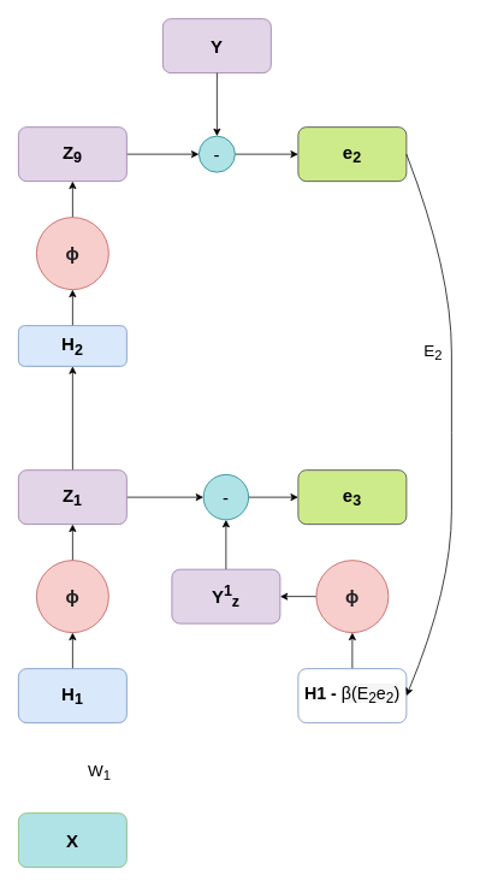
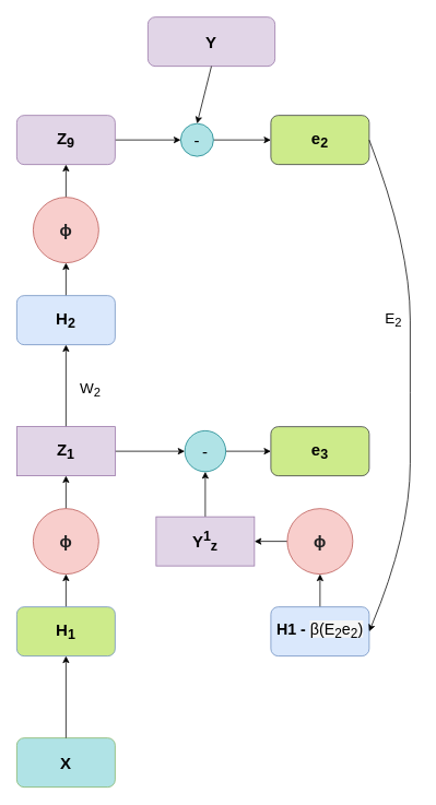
- <mxCell id="28" value="&lt;b&gt;&lt;font style=&quot;font-size: 20px;&quot;&gt;Y&lt;/font&gt;&lt;/b&gt;" style="rounded=1;whiteSpace=wrap;html=1;fillColor=#e1d5e7;strokeColor=#9673a6;" vertex="1" parent="1"><mxGeometry x="180" y="20" width="120" height="60" as="geometry" /></mxCell>
+ <mxCell id="28" value="&lt;b&gt;&lt;font style=&quot;font-size: 20px;&quot;&gt;Y&lt;/font&gt;&lt;/b&gt;" style="rounded=1;whiteSpace=wrap;html=1;fillColor=#e1d5e7;strokeColor=#9673a6;" vertex="1" parent="1"><mxGeometry x="180" y="20" width="155" height="60" as="geometry" /></mxCell>
- <mxCell id="12" value="&lt;b&gt;&lt;font style=&quot;font-size: 20px;&quot;&gt;H&lt;sub&gt;2&lt;/sub&gt;&lt;/font&gt;&lt;/b&gt;" style="rounded=1;whiteSpace=wrap;html=1;fillColor=#dae8fc;strokeColor=#6c8ebf;" vertex="1" parent="1"><mxGeometry x="20" y="360" width="120" height="45" as="geometry" /></mxCell>
+ <mxCell id="12" value="&lt;b&gt;&lt;font style=&quot;font-size: 20px;&quot;&gt;H&lt;sub&gt;2&lt;/sub&gt;&lt;/font&gt;&lt;/b&gt;" style="rounded=1;whiteSpace=wrap;html=1;fillColor=#dae8fc;strokeColor=#6c8ebf;" vertex="1" parent="1"><mxGeometry x="20" y="360" width="120" height="60" as="geometry" /></mxCell>
+ <mxCell id="18" value="&lt;font style=&quot;font-size: 18px;&quot;&gt;W&lt;sub&gt;2&lt;/sub&gt;&lt;/font&gt;" style="text;html=1;align=center;verticalAlign=middle;whiteSpace=wrap;rounded=0;" vertex="1" parent="1"><mxGeometry x="80" y="460" width="60" height="30" as="geometry" /></mxCell>
- <mxCell id="10" value="&lt;b&gt;&lt;font style=&quot;font-size: 20px;&quot;&gt;Z&lt;sub&gt;1&lt;/sub&gt;&lt;/font&gt;&lt;/b&gt;" style="rounded=1;whiteSpace=wrap;html=1;fillColor=#e1d5e7;strokeColor=#9673a6;" vertex="1" parent="1"><mxGeometry x="20" y="520" width="120" height="60" as="geometry" /></mxCell>
+ <mxCell id="10" value="&lt;b&gt;&lt;font style=&quot;font-size: 20px;&quot;&gt;Z&lt;sub&gt;1&lt;/sub&gt;&lt;/font&gt;&lt;/b&gt;" style="whiteSpace=wrap;html=1;fillColor=#e1d5e7;strokeColor=#9673a6;rounded=0;" vertex="1" parent="1"><mxGeometry x="20" y="520" width="120" height="60" as="geometry" /></mxCell>
- <mxCell id="31" value="&lt;span style=&quot;font-size: 20px;&quot;&gt;&lt;b&gt;Y&lt;sup&gt;1&lt;/sup&gt;&lt;sub&gt;z&lt;/sub&gt;&lt;/b&gt;&lt;/span&gt;" style="rounded=1;whiteSpace=wrap;html=1;fillColor=#e1d5e7;strokeColor=#9673a6;" vertex="1" parent="1"><mxGeometry x="190" y="630" width="120" height="60" as="geometry" /></mxCell>
+ <mxCell id="31" value="&lt;span style=&quot;font-size: 20px;&quot;&gt;&lt;b&gt;Y&lt;sup&gt;1&lt;/sup&gt;&lt;sub&gt;z&lt;/sub&gt;&lt;/b&gt;&lt;/span&gt;" style="whiteSpace=wrap;html=1;fillColor=#e1d5e7;strokeColor=#9673a6;rounded=0;" vertex="1" parent="1"><mxGeometry x="190" y="630" width="120" height="60" as="geometry" /></mxCell>
- <mxCell id="5" value="&lt;b&gt;&lt;font style=&quot;font-size: 20px;&quot;&gt;H&lt;sub&gt;1&lt;/sub&gt;&lt;/font&gt;&lt;/b&gt;" style="rounded=1;whiteSpace=wrap;html=1;fillColor=#dae8fc;strokeColor=#6c8ebf;" vertex="1" parent="1"><mxGeometry x="20" y="740" width="120" height="60" as="geometry" /></mxCell>
+ <mxCell id="5" value="&lt;b&gt;&lt;font style=&quot;font-size: 20px;&quot;&gt;H&lt;sub&gt;1&lt;/sub&gt;&lt;/font&gt;&lt;/b&gt;" style="rounded=1;whiteSpace=wrap;html=1;fillColor=#cdeb8b;strokeColor=#6c8ebf;" vertex="1" parent="1"><mxGeometry x="20" y="740" width="120" height="60" as="geometry" /></mxCell>
- <mxCell id="21" value="&lt;font style=&quot;font-size: 19px;&quot;&gt;&lt;b&gt;H1 -&amp;nbsp;&lt;/b&gt;&lt;span style=&quot;white-space: pre-wrap; font-family: Arial, Arial_EmbeddedFont, Arial_MSFontService, sans-serif; text-align: left; background-color: rgb(245, 245, 245);&quot;&gt;β(E&lt;sub&gt;2&lt;/sub&gt;e&lt;sub&gt;2&lt;/sub&gt;)&lt;/span&gt;&lt;/font&gt;" style="rounded=1;whiteSpace=wrap;html=1;fillColor=#ffffff;strokeColor=#6c8ebf;" vertex="1" parent="1"><mxGeometry x="330" y="740" width="120" height="60" as="geometry" /></mxCell>
+ <mxCell id="21" value="&lt;font style=&quot;font-size: 19px;&quot;&gt;&lt;b&gt;H1 -&amp;nbsp;&lt;/b&gt;&lt;span style=&quot;white-space: pre-wrap; font-family: Arial, Arial_EmbeddedFont, Arial_MSFontService, sans-serif; text-align: left; background-color: rgb(245, 245, 245);&quot;&gt;β(E&lt;sub&gt;2&lt;/sub&gt;e&lt;sub&gt;2&lt;/sub&gt;)&lt;/span&gt;&lt;/font&gt;" style="rounded=1;whiteSpace=wrap;html=1;fillColor=#dae8fc;strokeColor=#6c8ebf;" vertex="1" parent="1"><mxGeometry x="330" y="740" width="120" height="60" as="geometry" /></mxCell>
+ <mxCell id="3" value="" style="endArrow=classic;html=1;rounded=0;exitX=0.5;exitY=0;exitDx=0;exitDy=0;" edge="1" parent="1" source="2" target="5"><mxGeometry width="50" height="50" relative="1" as="geometry"><mxPoint x="210" y="780" as="sourcePoint" /><mxPoint x="80" y="780" as="targetPoint" /></mxGeometry></mxCell>
- <mxCell id="17" value="&lt;font style=&quot;font-size: 18px;&quot;&gt;W&lt;sub&gt;1&lt;/sub&gt;&lt;/font&gt;" style="text;html=1;align=center;verticalAlign=middle;whiteSpace=wrap;rounded=0;" vertex="1" parent="1"><mxGeometry x="80" y="840" width="60" height="30" as="geometry" /></mxCell>
